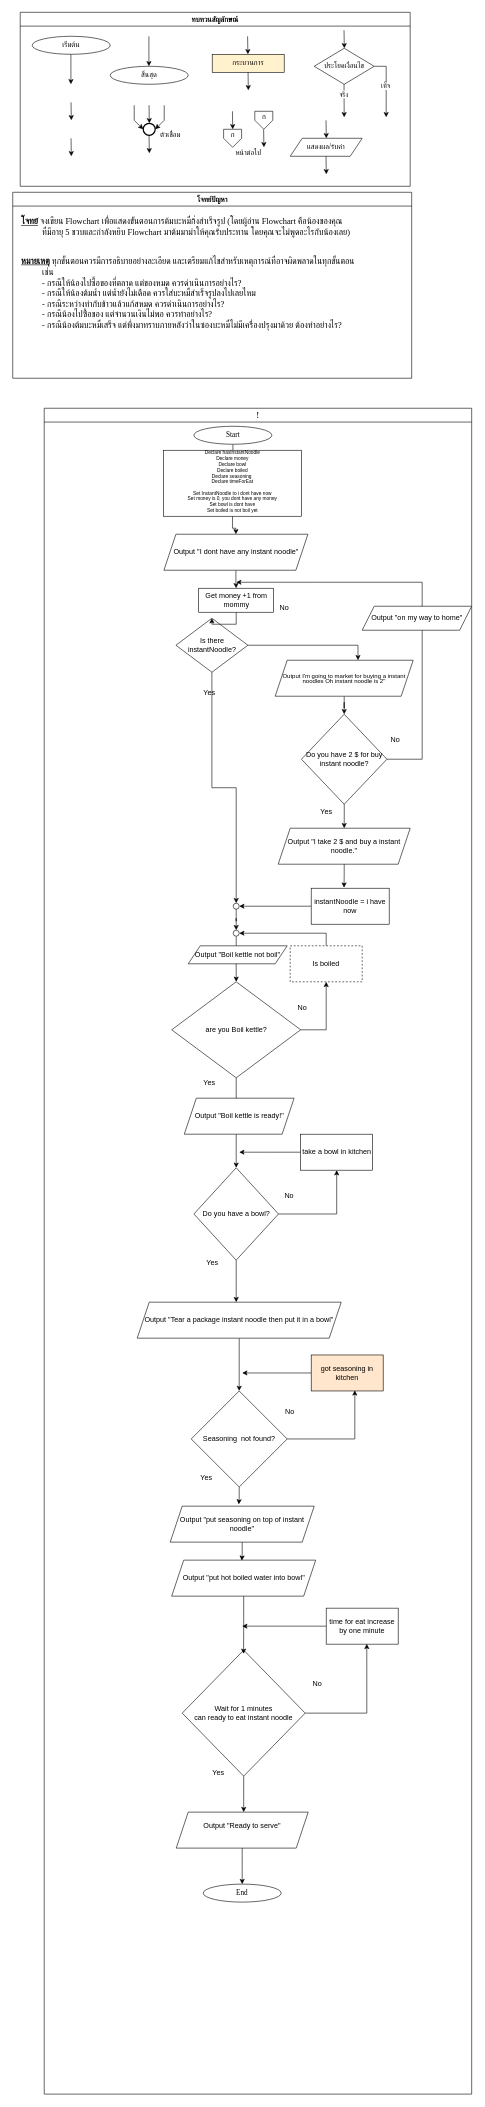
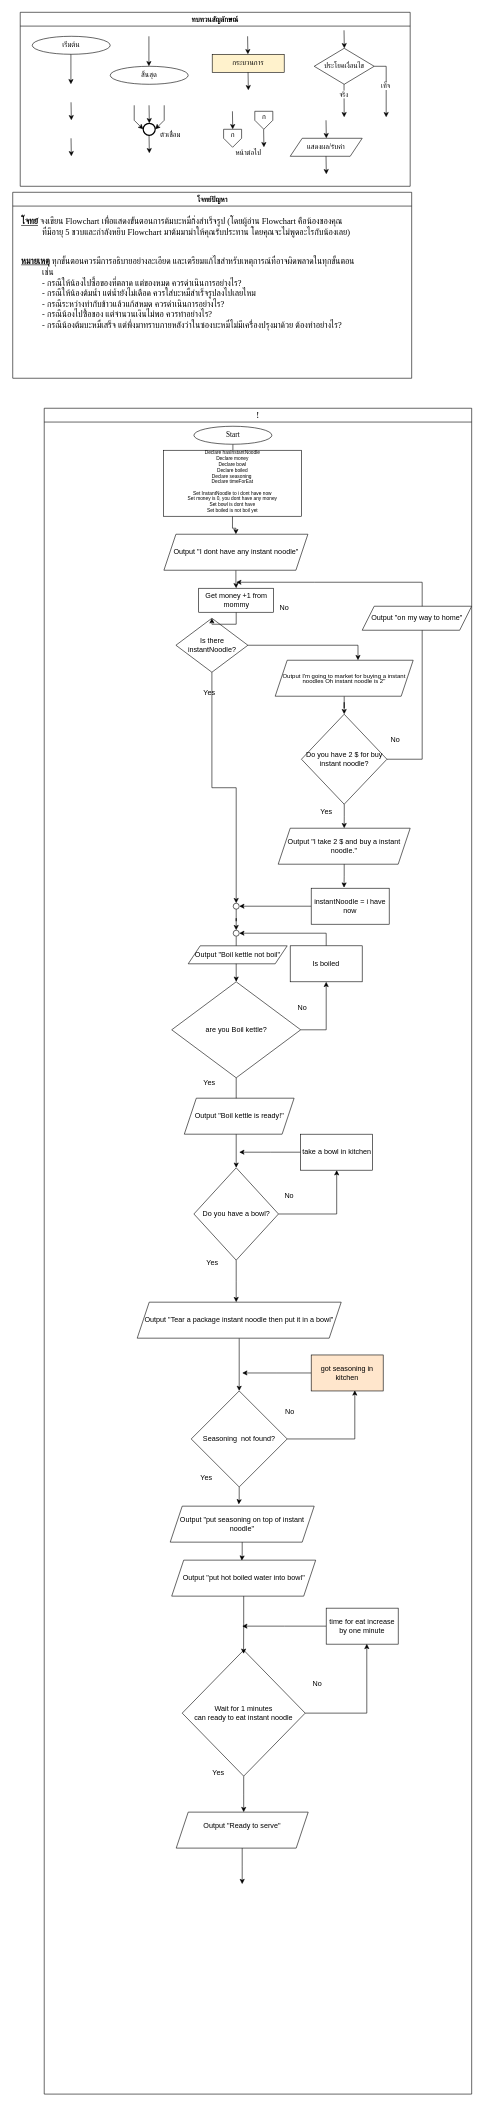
- <mxCell id="72" value="Is boiled" style="rounded=0;whiteSpace=wrap;html=1;dashed=1;" parent="34" vertex="1"><mxGeometry x="410" y="896" width="120" height="60" as="geometry" /></mxCell>
+ <mxCell id="72" value="Is boiled" style="rounded=0;whiteSpace=wrap;html=1;" parent="34" vertex="1"><mxGeometry x="410" y="896" width="120" height="60" as="geometry" /></mxCell>
- <mxCell id="37" value="&lt;font face=&quot;Sarabun&quot;&gt;End&lt;/font&gt;" style="ellipse;whiteSpace=wrap;html=1;" parent="34" vertex="1"><mxGeometry x="265" y="2460" width="130" height="30" as="geometry" /></mxCell>
